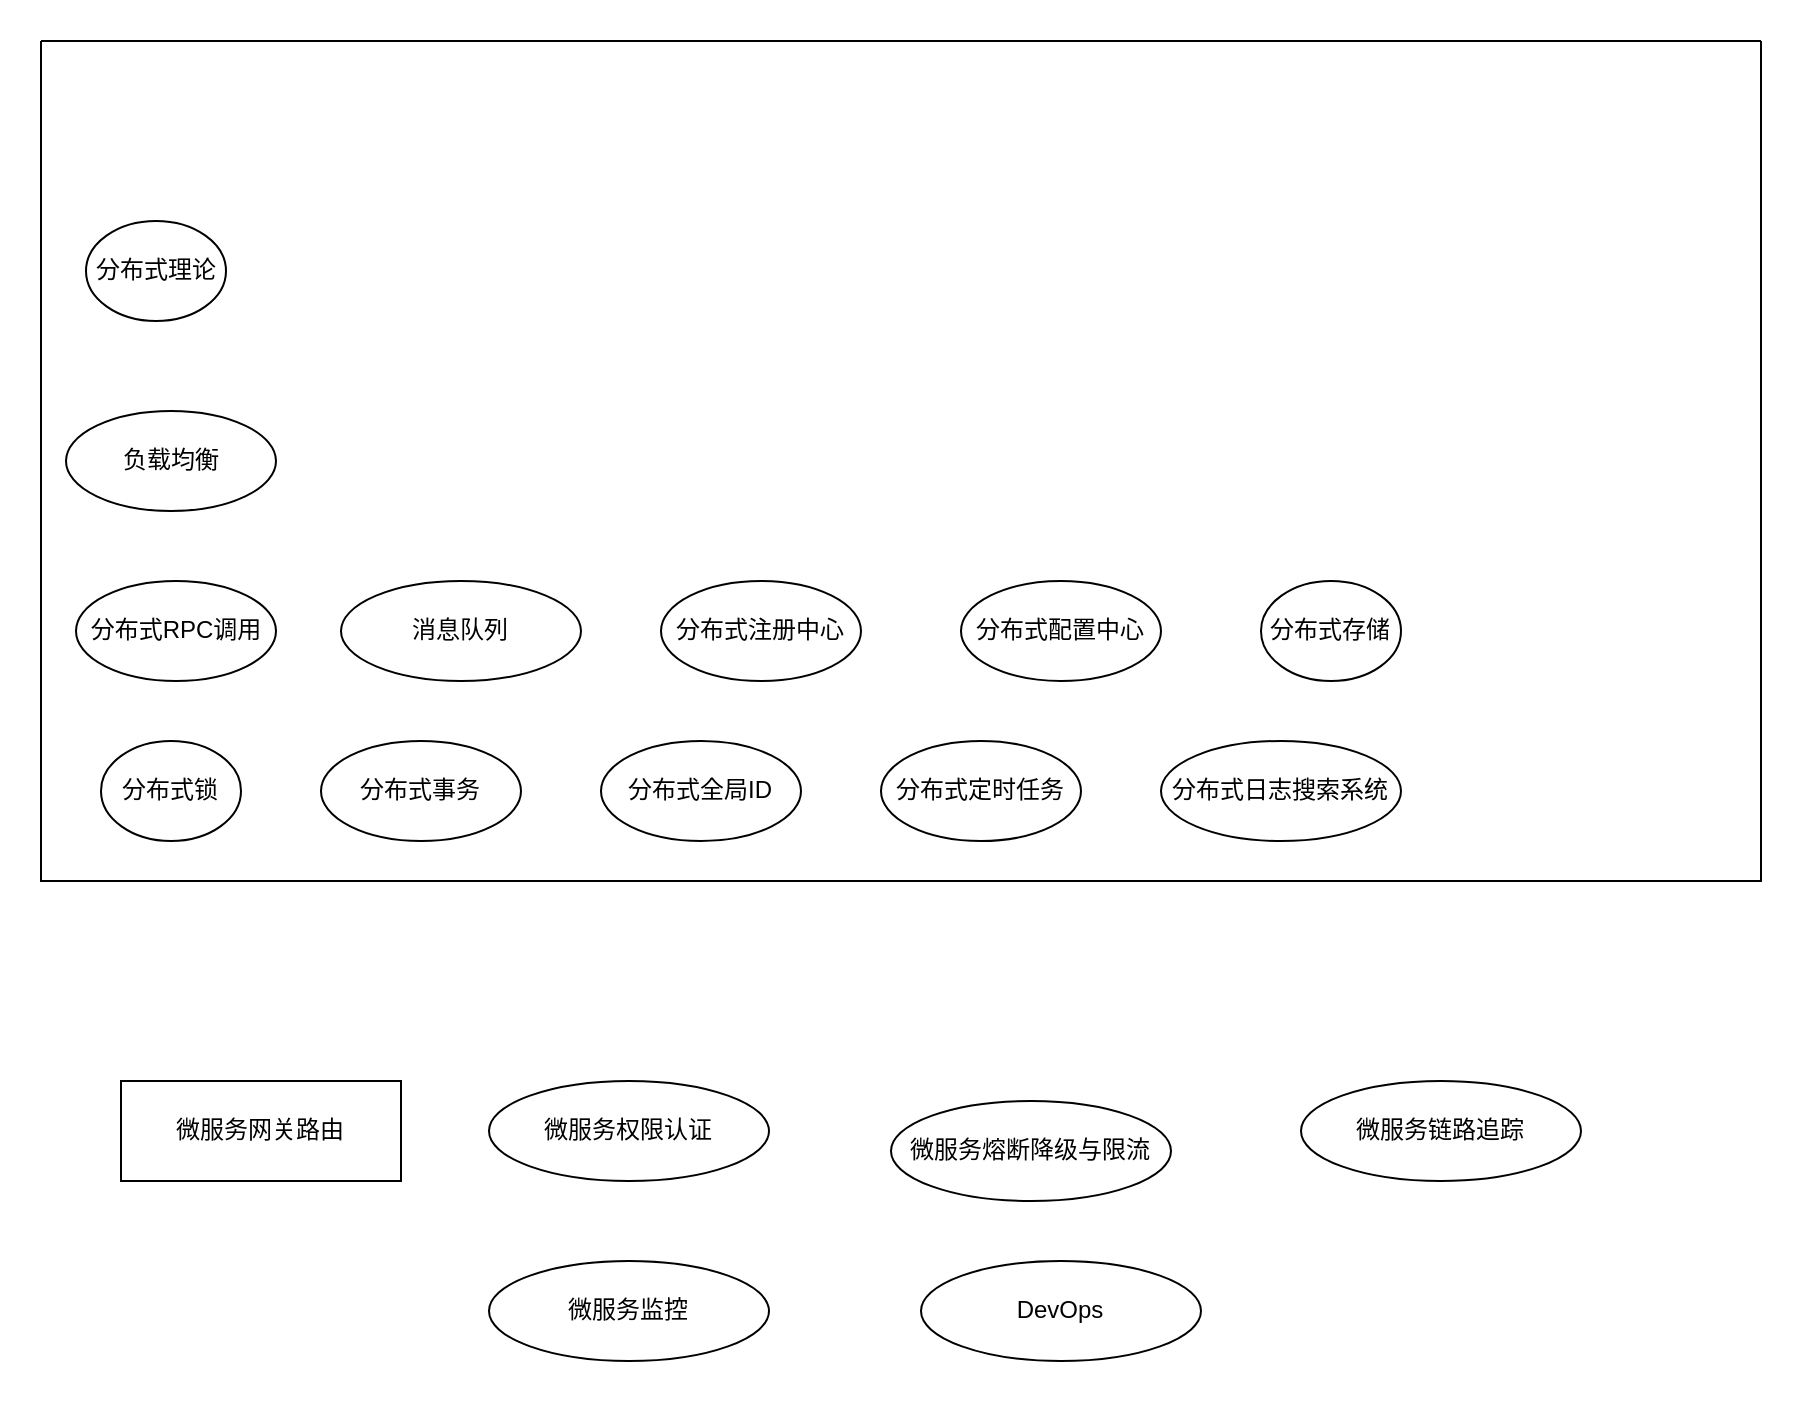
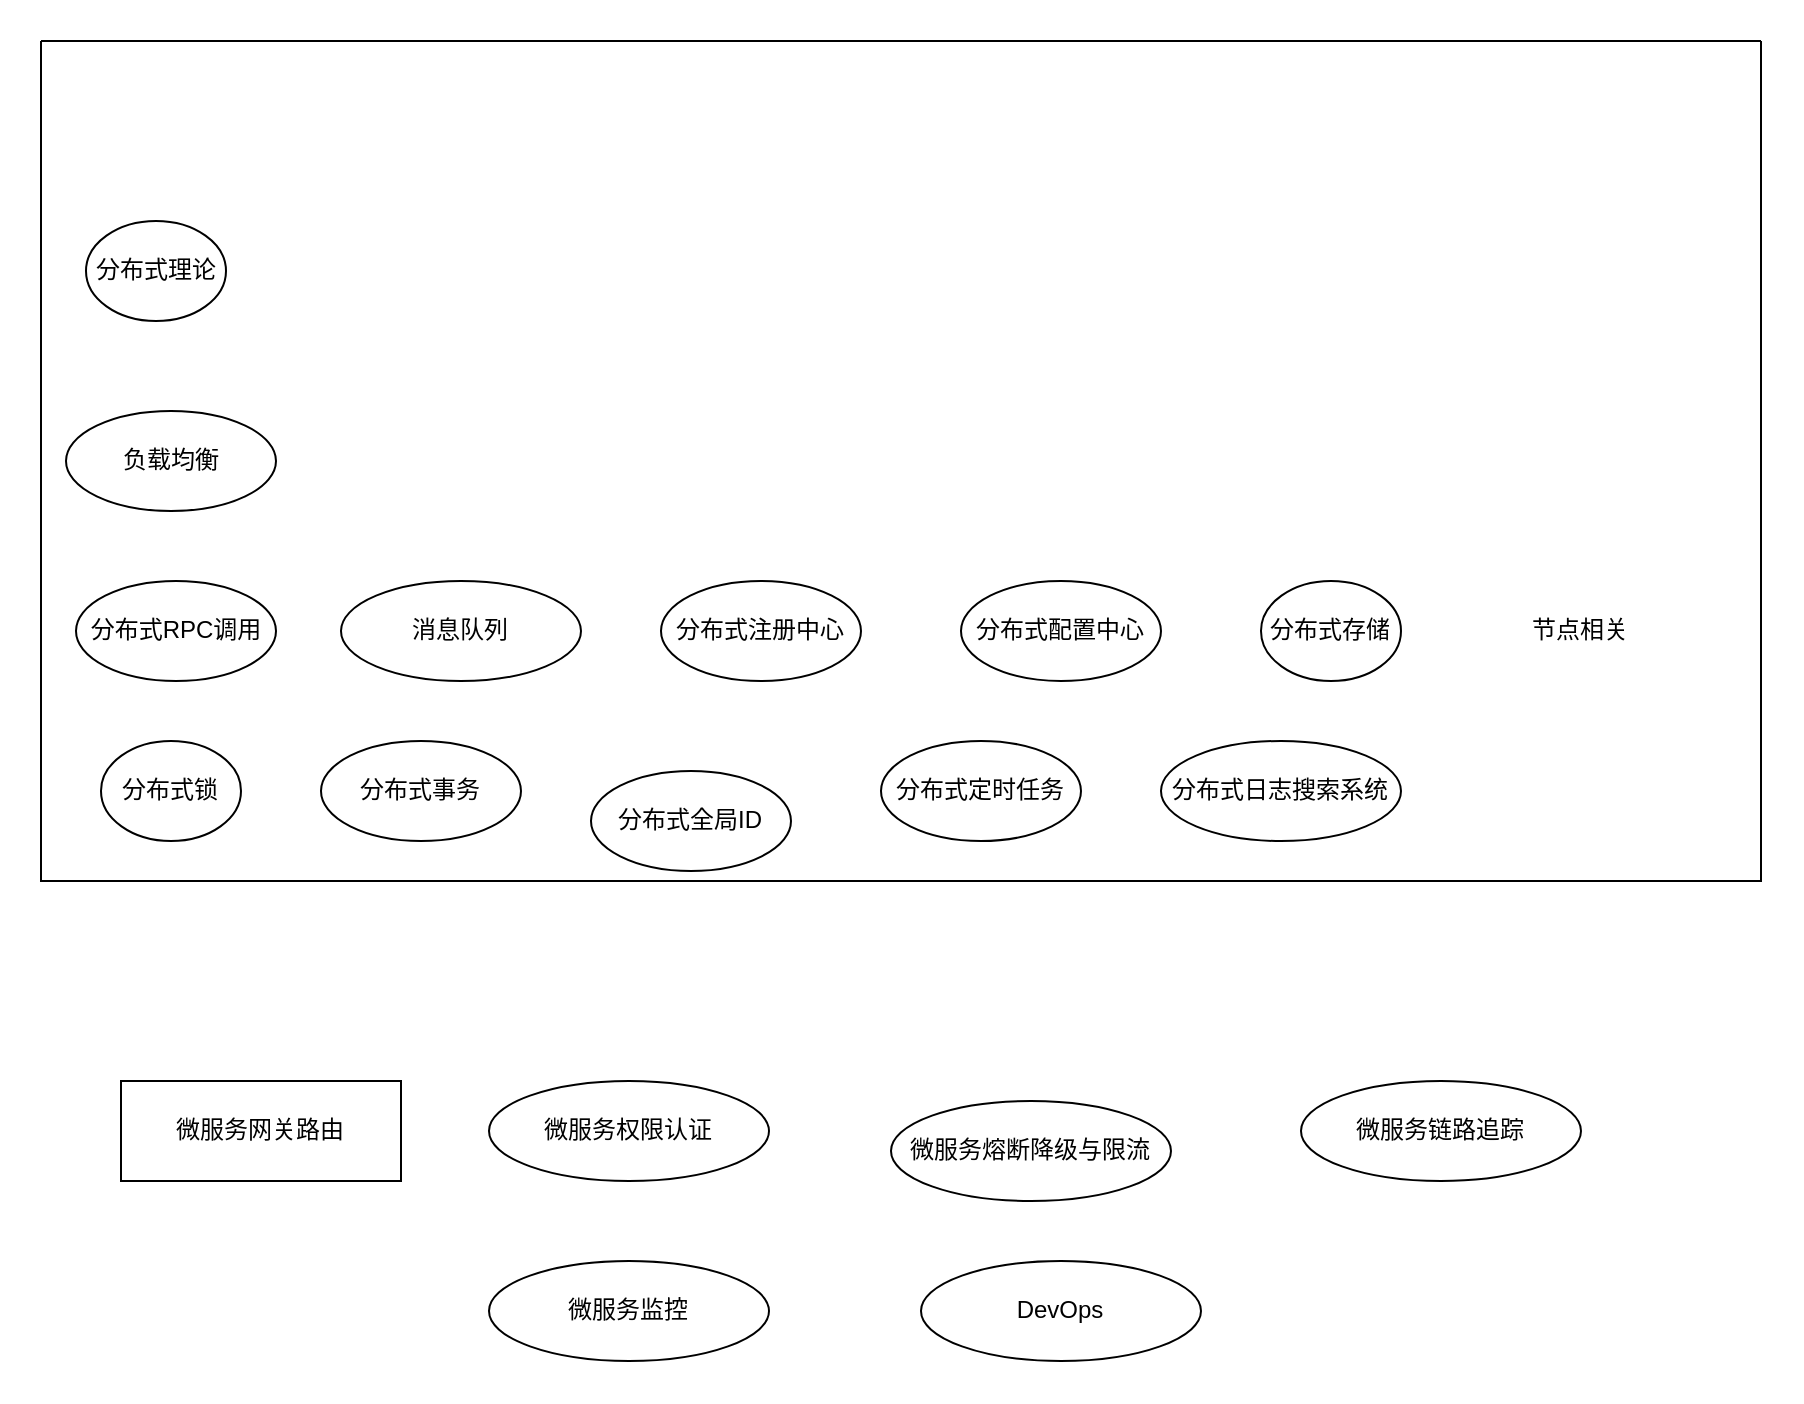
+ <mxCell id="21" value="节点相关" style="text;html=1;strokeColor=none;fillColor=none;align=center;verticalAlign=middle;whiteSpace=wrap;rounded=0;" vertex="1" parent="8"><mxGeometry x="740" y="280" width="60" height="30" as="geometry" /></mxCell>
- <mxCell id="15" value="分布式全局ID" style="ellipse;whiteSpace=wrap;html=1;" vertex="1" parent="8"><mxGeometry x="280" y="350" width="100" height="50" as="geometry" /></mxCell>
+ <mxCell id="15" value="分布式全局ID" style="ellipse;whiteSpace=wrap;html=1;" vertex="1" parent="8"><mxGeometry x="275" y="365" width="100" height="50" as="geometry" /></mxCell>
